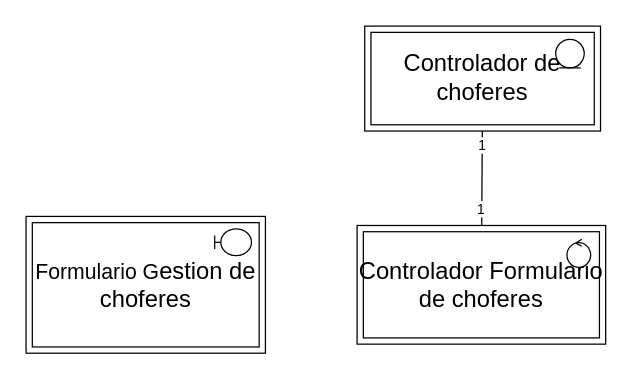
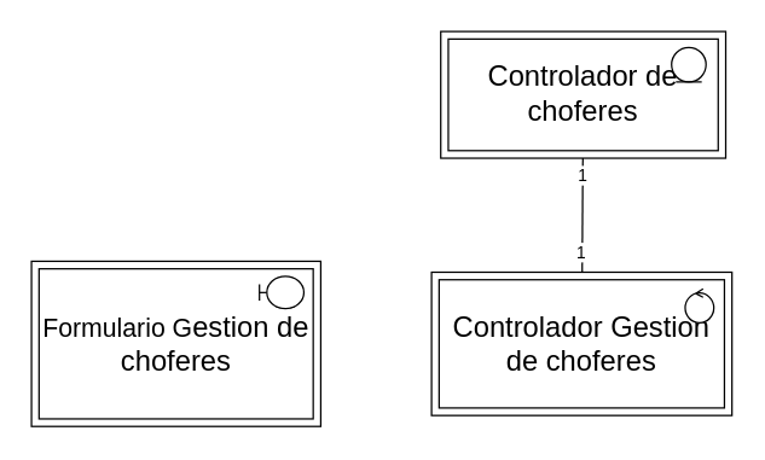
- <mxCell id="6" value="&lt;font style=&quot;font-size: 19px&quot;&gt;Controlador&amp;nbsp;&lt;/font&gt;&lt;span style=&quot;font-size: 19px&quot;&gt;Formulario de choferes&lt;/span&gt;" style="shape=ext;margin=3;double=1;whiteSpace=wrap;html=1;align=center;" vertex="1" parent="5"><mxGeometry width="199.0" height="95" as="geometry" /></mxCell>
+ <mxCell id="6" value="&lt;font style=&quot;font-size: 19px&quot;&gt;Controlador&amp;nbsp;&lt;/font&gt;&lt;span style=&quot;font-size: 19px&quot;&gt;Gestion de choferes&lt;/span&gt;" style="shape=ext;margin=3;double=1;whiteSpace=wrap;html=1;align=center;" vertex="1" parent="5"><mxGeometry width="199.0" height="95" as="geometry" /></mxCell>
